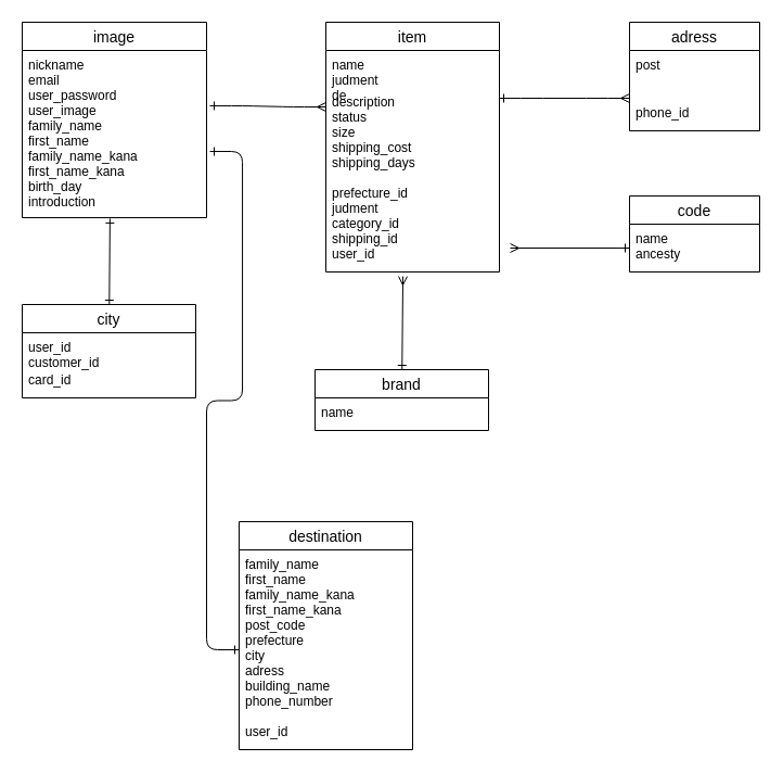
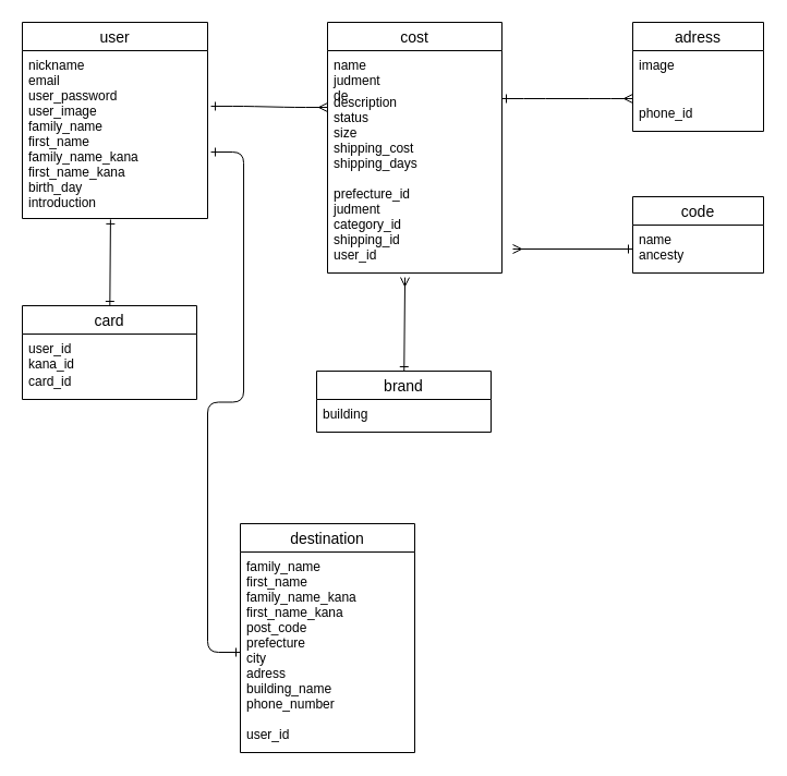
- <mxCell id="2" value="image" style="swimlane;fontStyle=0;childLayout=stackLayout;horizontal=1;startSize=26;horizontalStack=0;resizeParent=1;resizeParentMax=0;resizeLast=0;collapsible=1;marginBottom=0;align=center;fontSize=14;" vertex="1" parent="1"><mxGeometry y="20" width="170" height="180" as="geometry" x="20" /></mxCell>
+ <mxCell id="2" value="user" style="swimlane;fontStyle=0;childLayout=stackLayout;horizontal=1;startSize=26;horizontalStack=0;resizeParent=1;resizeParentMax=0;resizeLast=0;collapsible=1;marginBottom=0;align=center;fontSize=14;" vertex="1" parent="1"><mxGeometry y="20" width="170" height="180" as="geometry" x="20" /></mxCell>
- <mxCell id="4" value="item" style="swimlane;fontStyle=0;childLayout=stackLayout;horizontal=1;startSize=26;horizontalStack=0;resizeParent=1;resizeParentMax=0;resizeLast=0;collapsible=1;marginBottom=0;align=center;fontSize=14;" vertex="1" parent="1"><mxGeometry x="300" y="20" width="160" height="230" as="geometry" /></mxCell>
+ <mxCell id="4" value="cost" style="swimlane;fontStyle=0;childLayout=stackLayout;horizontal=1;startSize=26;horizontalStack=0;resizeParent=1;resizeParentMax=0;resizeLast=0;collapsible=1;marginBottom=0;align=center;fontSize=14;" vertex="1" parent="1"><mxGeometry x="300" y="20" width="160" height="230" as="geometry" /></mxCell>
- <mxCell id="7" value="post&#10;&#10;i" style="text;strokeColor=none;fillColor=none;spacingLeft=4;spacingRight=4;overflow=hidden;rotatable=0;points=[[0,0.5],[1,0.5]];portConstraint=eastwest;fontSize=12;" vertex="1" parent="6"><mxGeometry y="26" width="120" height="30" as="geometry" /></mxCell>
+ <mxCell id="7" value="image&#10;&#10;i" style="text;strokeColor=none;fillColor=none;spacingLeft=4;spacingRight=4;overflow=hidden;rotatable=0;points=[[0,0.5],[1,0.5]];portConstraint=eastwest;fontSize=12;" vertex="1" parent="6"><mxGeometry y="26" width="120" height="30" as="geometry" /></mxCell>
- <mxCell id="12" value="city" style="swimlane;fontStyle=0;childLayout=stackLayout;horizontal=1;startSize=26;horizontalStack=0;resizeParent=1;resizeParentMax=0;resizeLast=0;collapsible=1;marginBottom=0;align=center;fontSize=14;" vertex="1" parent="1"><mxGeometry y="280" width="160" height="86" as="geometry" x="20" /></mxCell>
+ <mxCell id="12" value="card" style="swimlane;fontStyle=0;childLayout=stackLayout;horizontal=1;startSize=26;horizontalStack=0;resizeParent=1;resizeParentMax=0;resizeLast=0;collapsible=1;marginBottom=0;align=center;fontSize=14;" vertex="1" parent="1"><mxGeometry y="280" width="160" height="86" as="geometry" x="20" /></mxCell>
- <mxCell id="13" value="user_id&#10;customer_id&#10;" style="text;strokeColor=none;fillColor=none;spacingLeft=4;spacingRight=4;overflow=hidden;rotatable=0;points=[[0,0.5],[1,0.5]];portConstraint=eastwest;fontSize=12;" vertex="1" parent="12"><mxGeometry y="26" width="160" height="30" as="geometry" /></mxCell>
+ <mxCell id="13" value="user_id&#10;kana_id&#10;" style="text;strokeColor=none;fillColor=none;spacingLeft=4;spacingRight=4;overflow=hidden;rotatable=0;points=[[0,0.5],[1,0.5]];portConstraint=eastwest;fontSize=12;" vertex="1" parent="12"><mxGeometry y="26" width="160" height="30" as="geometry" /></mxCell>
- <mxCell id="24" value="name" style="text;strokeColor=none;fillColor=none;spacingLeft=4;spacingRight=4;overflow=hidden;rotatable=0;points=[[0,0.5],[1,0.5]];portConstraint=eastwest;fontSize=12;" vertex="1" parent="23"><mxGeometry y="26" width="160" height="30" as="geometry" /></mxCell>
+ <mxCell id="24" value="building" style="text;strokeColor=none;fillColor=none;spacingLeft=4;spacingRight=4;overflow=hidden;rotatable=0;points=[[0,0.5],[1,0.5]];portConstraint=eastwest;fontSize=12;" vertex="1" parent="23"><mxGeometry y="26" width="160" height="30" as="geometry" /></mxCell>
